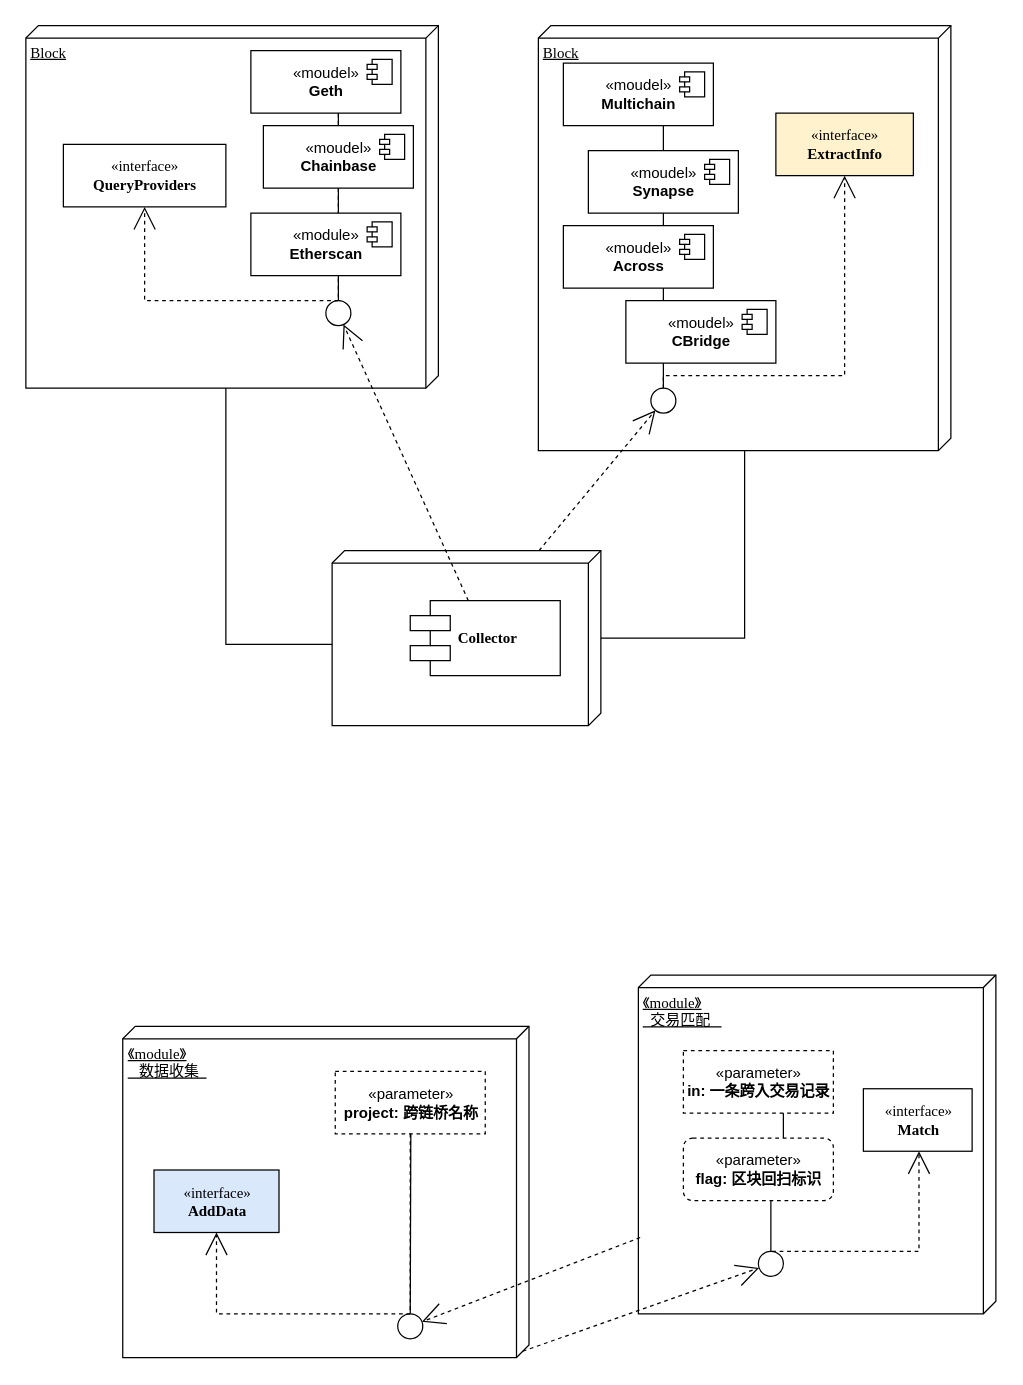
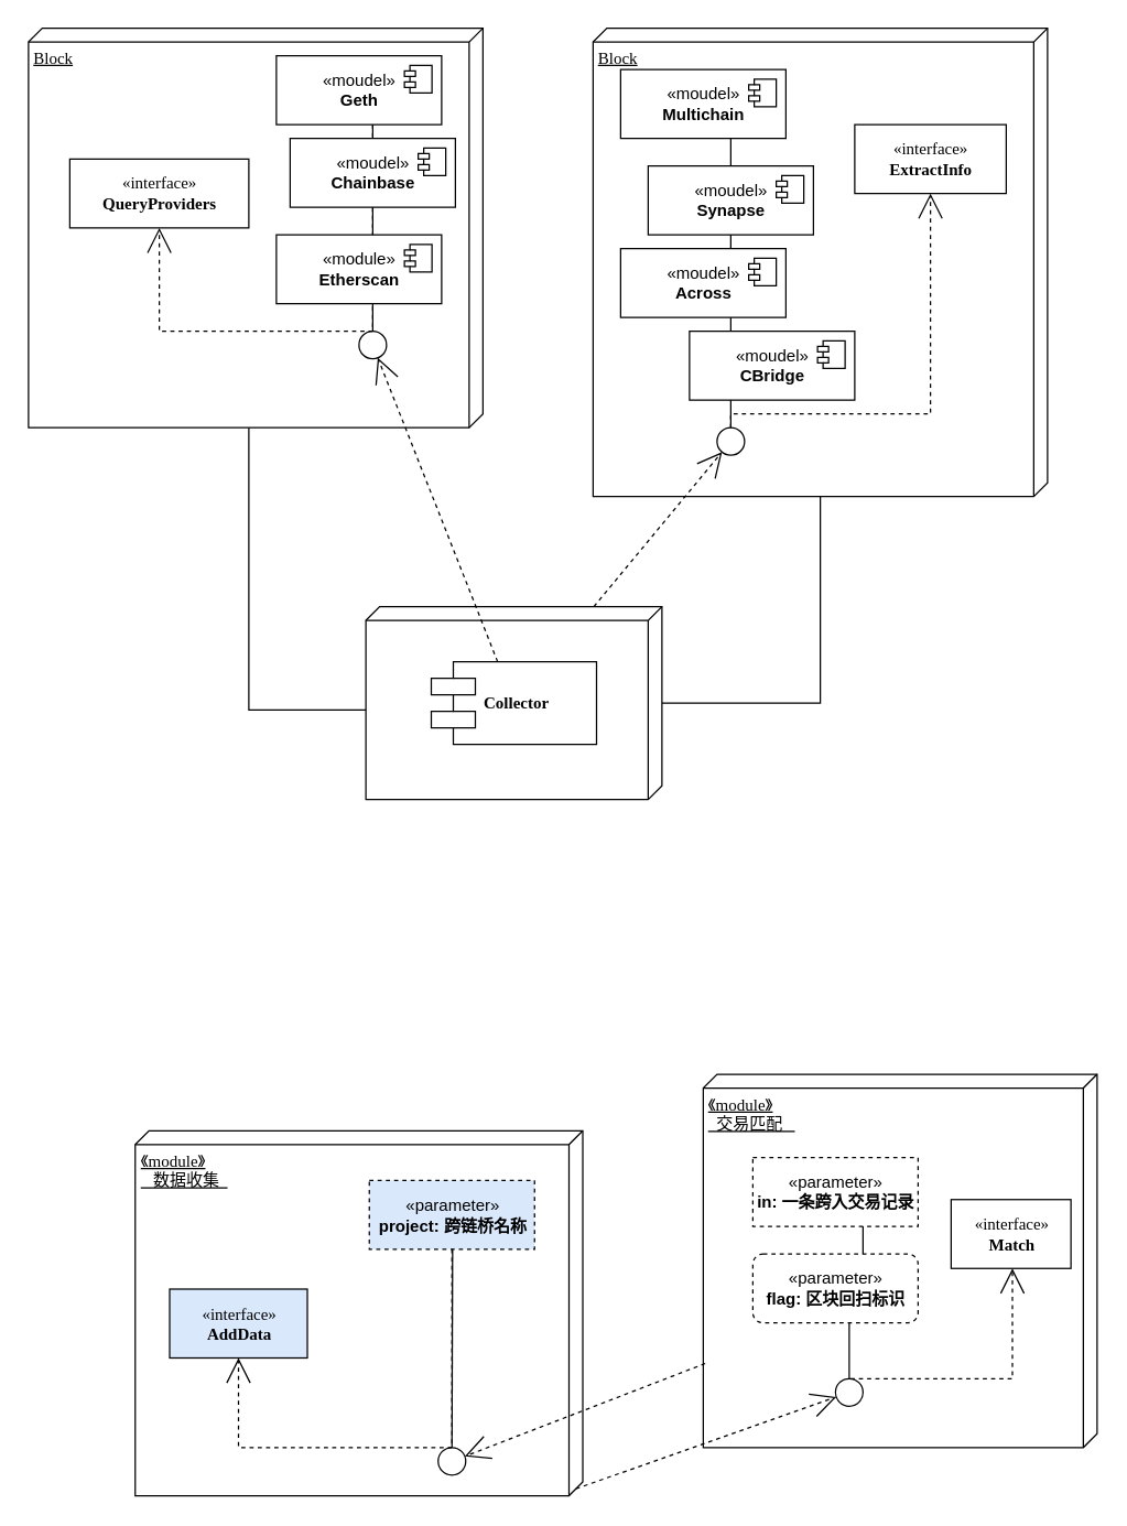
- <mxCell id="7" value="«interface»&lt;br&gt;&lt;b&gt;ExtractInfo&lt;/b&gt;" style="html=1;rounded=0;shadow=0;comic=0;labelBackgroundColor=none;strokeWidth=1;fontFamily=Verdana;fontSize=12;align=center;fillColor=#fff2cc;" parent="1" vertex="1"><mxGeometry x="620" y="90" width="110" height="50" as="geometry" /></mxCell>
+ <mxCell id="7" value="«interface»&lt;br&gt;&lt;b&gt;ExtractInfo&lt;/b&gt;" style="html=1;rounded=0;shadow=0;comic=0;labelBackgroundColor=none;strokeWidth=1;fontFamily=Verdana;fontSize=12;align=center;" parent="1" vertex="1"><mxGeometry x="620" y="90" width="110" height="50" as="geometry" /></mxCell>
- <mxCell id="9" value="&lt;b&gt;Collector&lt;/b&gt;" style="shape=component;align=left;spacingLeft=36;rounded=0;shadow=0;comic=0;labelBackgroundColor=none;strokeWidth=1;fontFamily=Verdana;fontSize=12;html=1;" parent="1" vertex="1"><mxGeometry x="327.5" y="480" width="120" height="60" as="geometry" /></mxCell>
+ <mxCell id="9" value="&lt;b&gt;Collector&lt;/b&gt;" style="shape=component;align=left;spacingLeft=36;rounded=0;shadow=0;comic=0;labelBackgroundColor=none;strokeWidth=1;fontFamily=Verdana;fontSize=12;html=1;" parent="1" vertex="1"><mxGeometry x="312.5" y="480" width="120" height="60" as="geometry" /></mxCell>
- <mxCell id="47" value="«parameter»&lt;br&gt;&lt;b&gt;project: 跨链桥名称&lt;/b&gt;" style="html=1;dropTarget=0;dashed=1;" vertex="1" parent="1"><mxGeometry x="267.5" y="856.5" width="120" height="50" as="geometry" /></mxCell>
+ <mxCell id="47" value="«parameter»&lt;br&gt;&lt;b&gt;project: 跨链桥名称&lt;/b&gt;" style="html=1;dropTarget=0;dashed=1;fillColor=#dae8fc;" vertex="1" parent="1"><mxGeometry x="267.5" y="856.5" width="120" height="50" as="geometry" /></mxCell>
